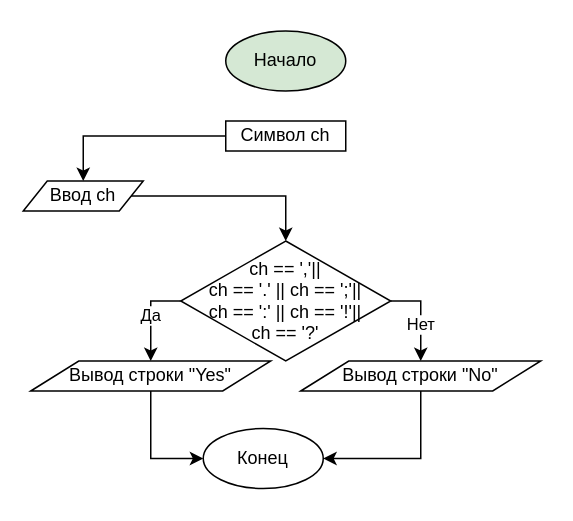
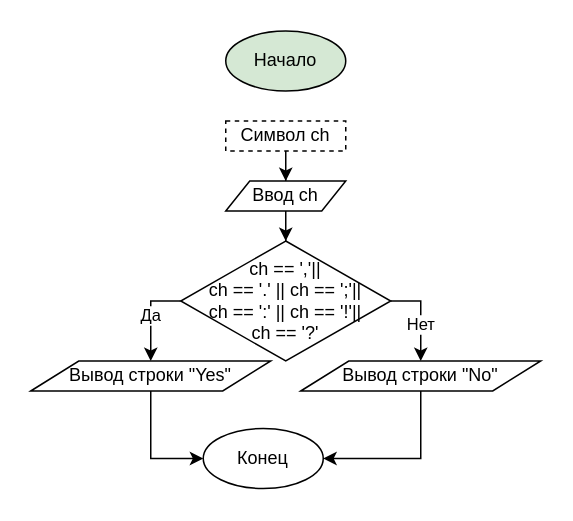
- <mxCell id="7" value="Символ ch" style="rounded=0;whiteSpace=wrap;html=1;" vertex="1" parent="1"><mxGeometry x="150" y="80" width="80" height="20" as="geometry" /></mxCell>
+ <mxCell id="7" value="Символ ch" style="rounded=0;whiteSpace=wrap;html=1;dashed=1;" vertex="1" parent="1"><mxGeometry x="150" y="80" width="80" height="20" as="geometry" /></mxCell>
- <mxCell id="5" value="Ввод ch" style="shape=parallelogram;perimeter=parallelogramPerimeter;whiteSpace=wrap;html=1;" vertex="1" parent="1"><mxGeometry x="15" y="120" width="80" height="20" as="geometry" /></mxCell>
+ <mxCell id="5" value="Ввод ch" style="shape=parallelogram;perimeter=parallelogramPerimeter;whiteSpace=wrap;html=1;" vertex="1" parent="1"><mxGeometry x="150" y="120" width="80" height="20" as="geometry" /></mxCell>
